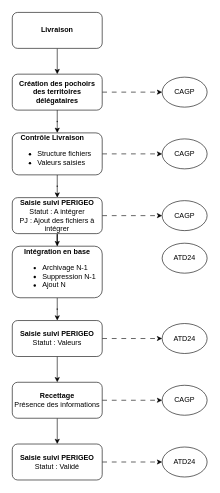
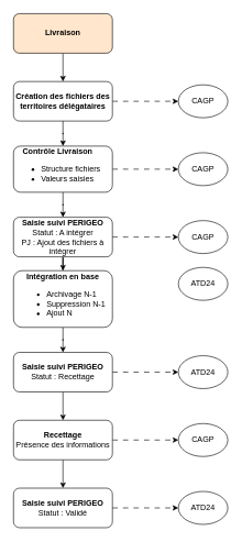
- <mxCell id="19" value="&lt;b&gt;Livraison&lt;/b&gt;" style="rounded=1;whiteSpace=wrap;html=1;" vertex="1" parent="1"><mxGeometry x="20" y="20" width="150" height="60" as="geometry" /></mxCell>
+ <mxCell id="19" value="&lt;b&gt;Livraison&lt;/b&gt;" style="rounded=1;whiteSpace=wrap;html=1;fillColor=#ffe6cc;" vertex="1" parent="1"><mxGeometry x="20" y="20" width="150" height="60" as="geometry" /></mxCell>
- <mxCell id="4" value="&lt;b&gt;Création des pochoirs des territoires délégataires&lt;/b&gt;" style="rounded=1;whiteSpace=wrap;html=1;" vertex="1" parent="1"><mxGeometry x="20" y="123" width="150" height="60" as="geometry" /></mxCell>
+ <mxCell id="4" value="&lt;b&gt;Création des fichiers des territoires délégataires&lt;/b&gt;" style="rounded=1;whiteSpace=wrap;html=1;" vertex="1" parent="1"><mxGeometry x="20" y="123" width="150" height="60" as="geometry" /></mxCell>
- <mxCell id="12" value="&lt;b&gt;Saisie suivi PERIGEO&lt;/b&gt;&lt;div&gt;Statut : Valeurs&lt;/div&gt;" style="rounded=1;whiteSpace=wrap;html=1;" vertex="1" parent="1"><mxGeometry x="20" y="534" width="150" height="60" as="geometry" /></mxCell>
+ <mxCell id="12" value="&lt;b&gt;Saisie suivi PERIGEO&lt;/b&gt;&lt;div&gt;Statut : Recettage&lt;/div&gt;" style="rounded=1;whiteSpace=wrap;html=1;" vertex="1" parent="1"><mxGeometry x="20" y="534" width="150" height="60" as="geometry" /></mxCell>
